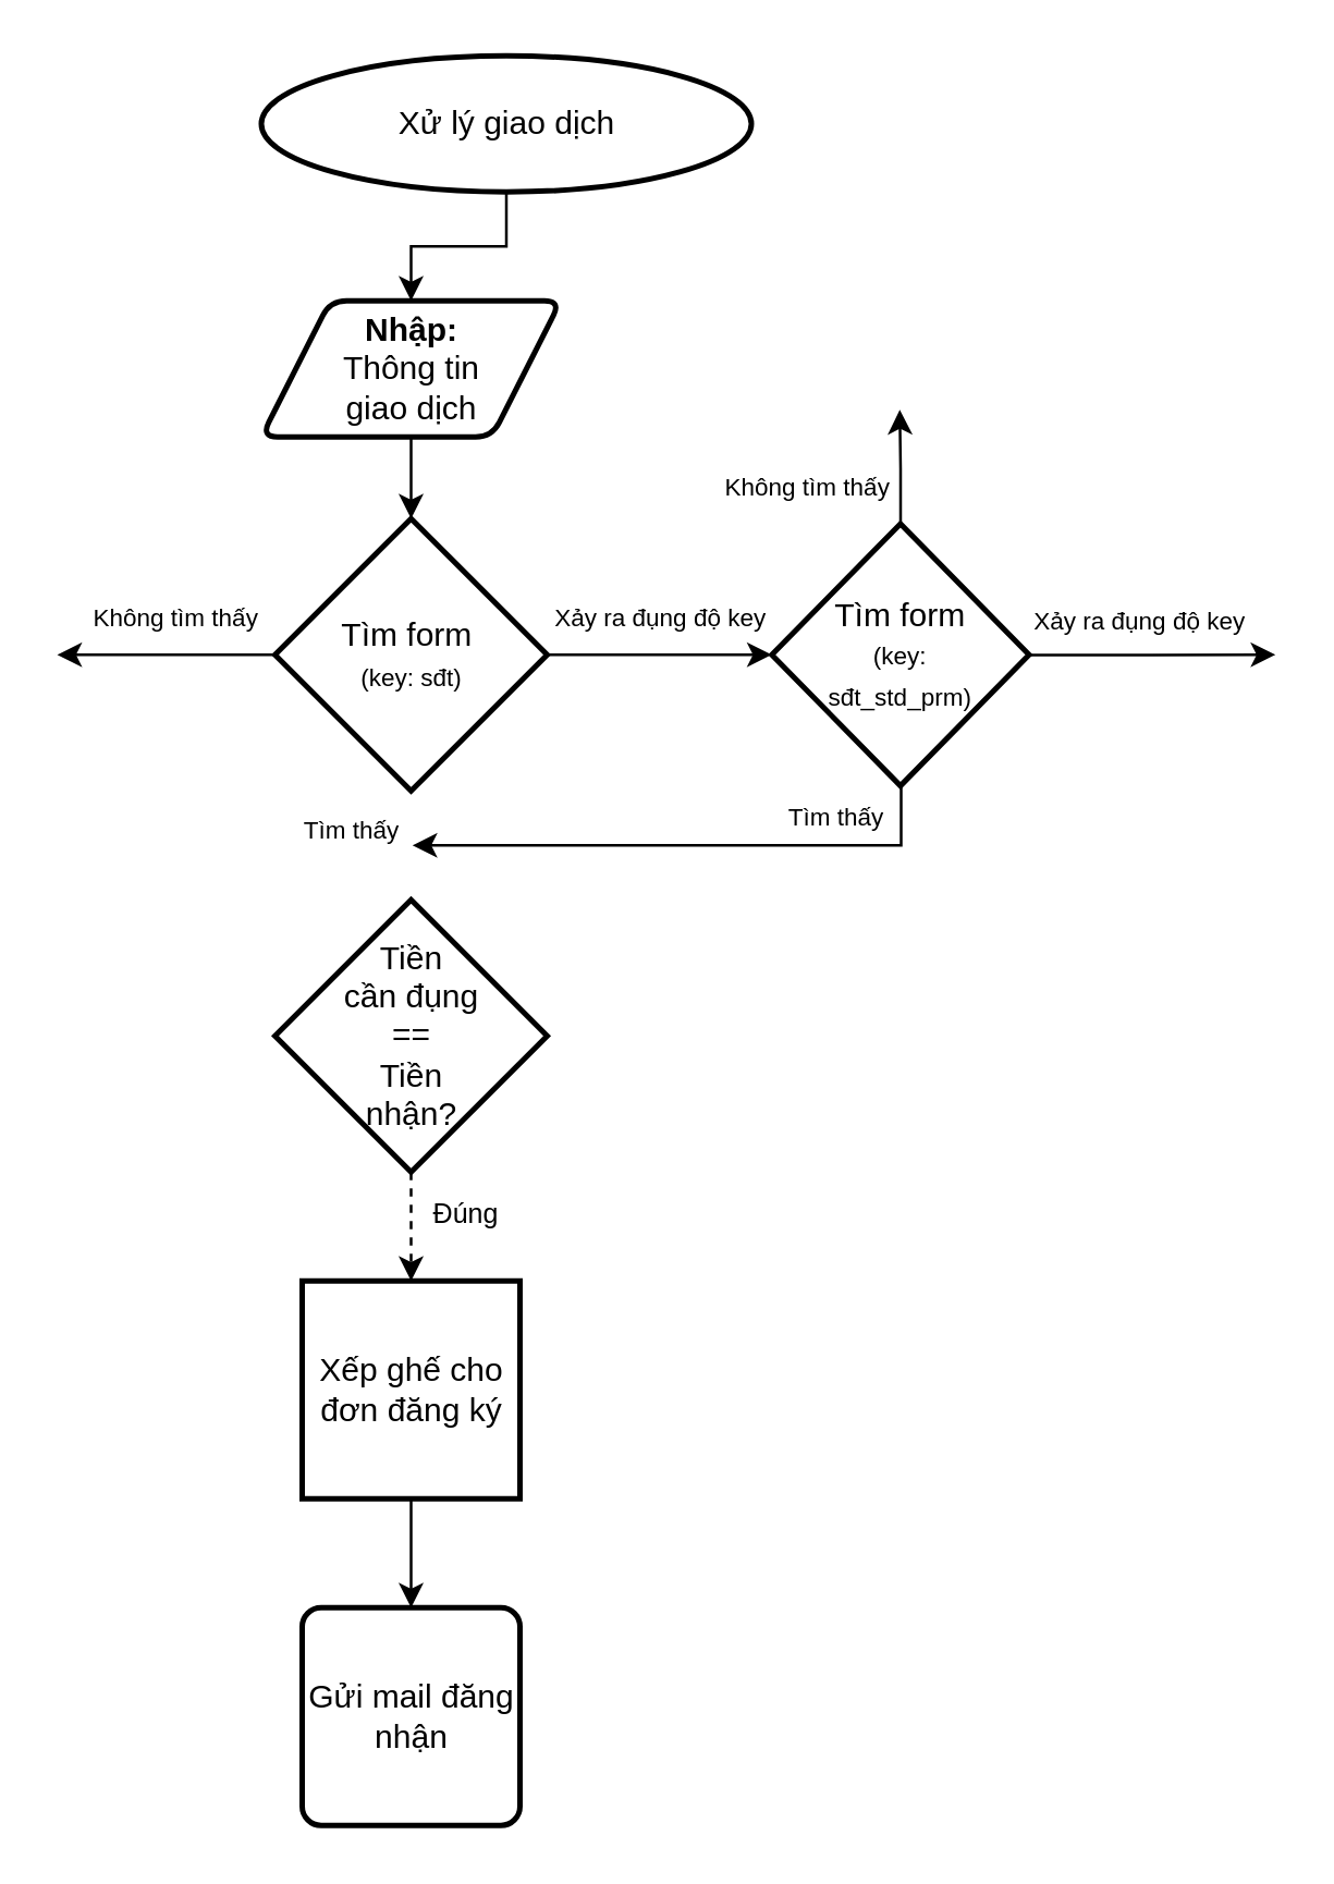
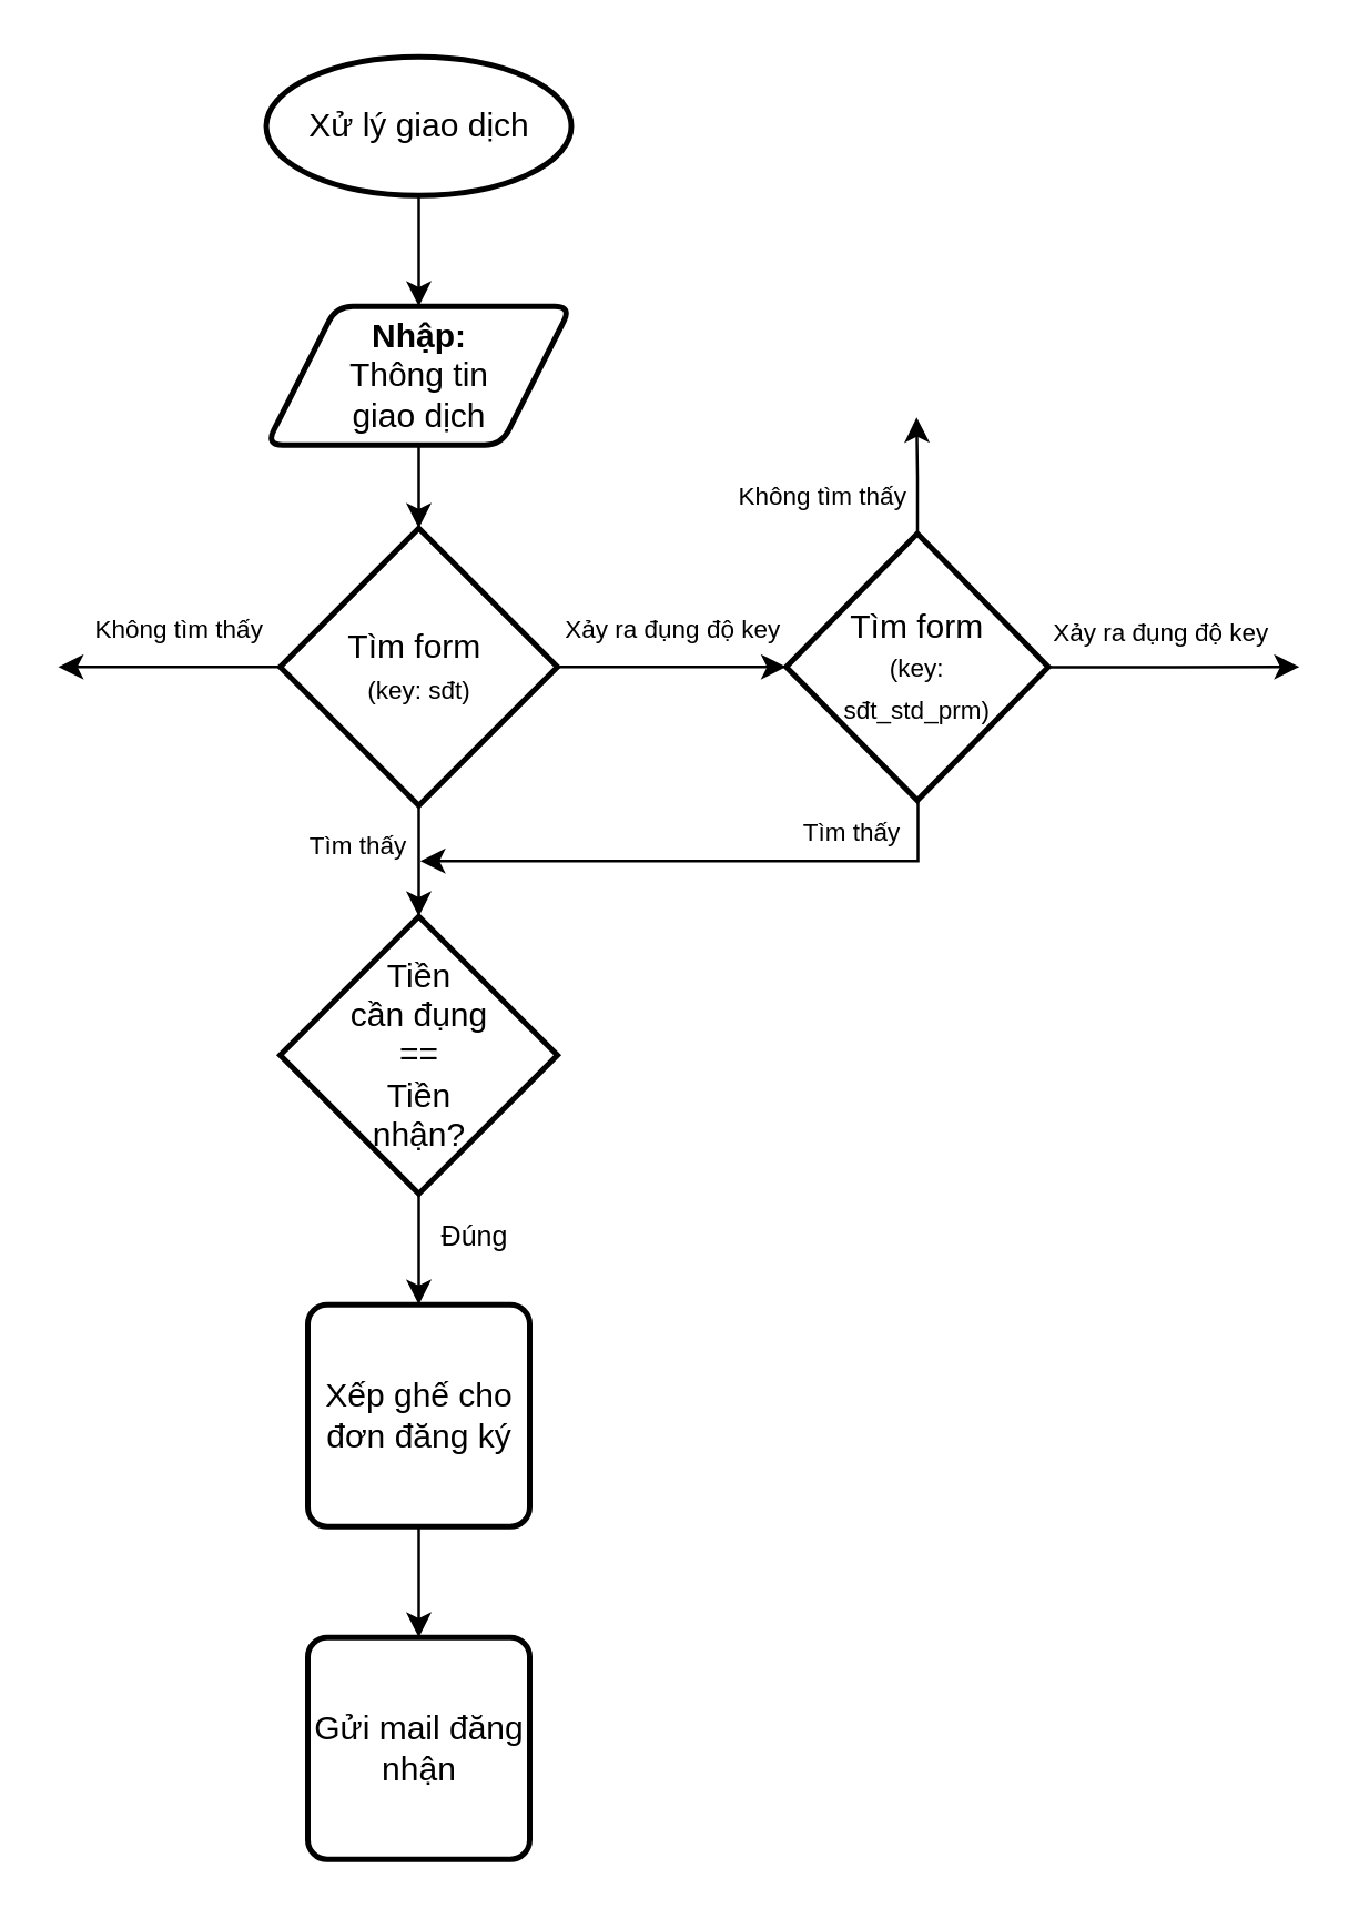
- <mxCell id="3" value="Xử lý giao dịch" style="strokeWidth=2;html=1;shape=mxgraph.flowchart.start_1;whiteSpace=wrap;" vertex="1" parent="1"><mxGeometry x="95.5" y="20" width="180" height="50" as="geometry" /></mxCell>
+ <mxCell id="3" value="Xử lý giao dịch" style="strokeWidth=2;html=1;shape=mxgraph.flowchart.start_1;whiteSpace=wrap;" vertex="1" parent="1"><mxGeometry x="95.5" y="20" width="110" height="50" as="geometry" /></mxCell>
+ <mxCell id="6" style="edgeStyle=orthogonalEdgeStyle;rounded=0;orthogonalLoop=1;jettySize=auto;html=1;entryX=0.5;entryY=0;entryDx=0;entryDy=0;entryPerimeter=0;" edge="1" parent="1" source="9" target="12"><mxGeometry relative="1" as="geometry"><mxPoint x="150.5" y="330" as="targetPoint" /></mxGeometry></mxCell>
- <mxCell id="11" style="edgeStyle=orthogonalEdgeStyle;rounded=0;orthogonalLoop=1;jettySize=auto;html=1;entryX=0.5;entryY=0;entryDx=0;entryDy=0;dashed=1;" edge="1" parent="1" source="12" target="16"><mxGeometry relative="1" as="geometry" /></mxCell>
+ <mxCell id="11" style="edgeStyle=orthogonalEdgeStyle;rounded=0;orthogonalLoop=1;jettySize=auto;html=1;entryX=0.5;entryY=0;entryDx=0;entryDy=0;" edge="1" parent="1" source="12" target="16"><mxGeometry relative="1" as="geometry" /></mxCell>
- <mxCell id="16" value="Xếp ghế cho đơn đăng ký" style="whiteSpace=wrap;html=1;absoluteArcSize=1;arcSize=14;strokeWidth=2;rounded=0;" vertex="1" parent="1"><mxGeometry x="110.5" y="470" width="80" height="80" as="geometry" /></mxCell>
+ <mxCell id="16" value="Xếp ghế cho đơn đăng ký" style="rounded=1;whiteSpace=wrap;html=1;absoluteArcSize=1;arcSize=14;strokeWidth=2;" vertex="1" parent="1"><mxGeometry x="110.5" y="470" width="80" height="80" as="geometry" /></mxCell>
